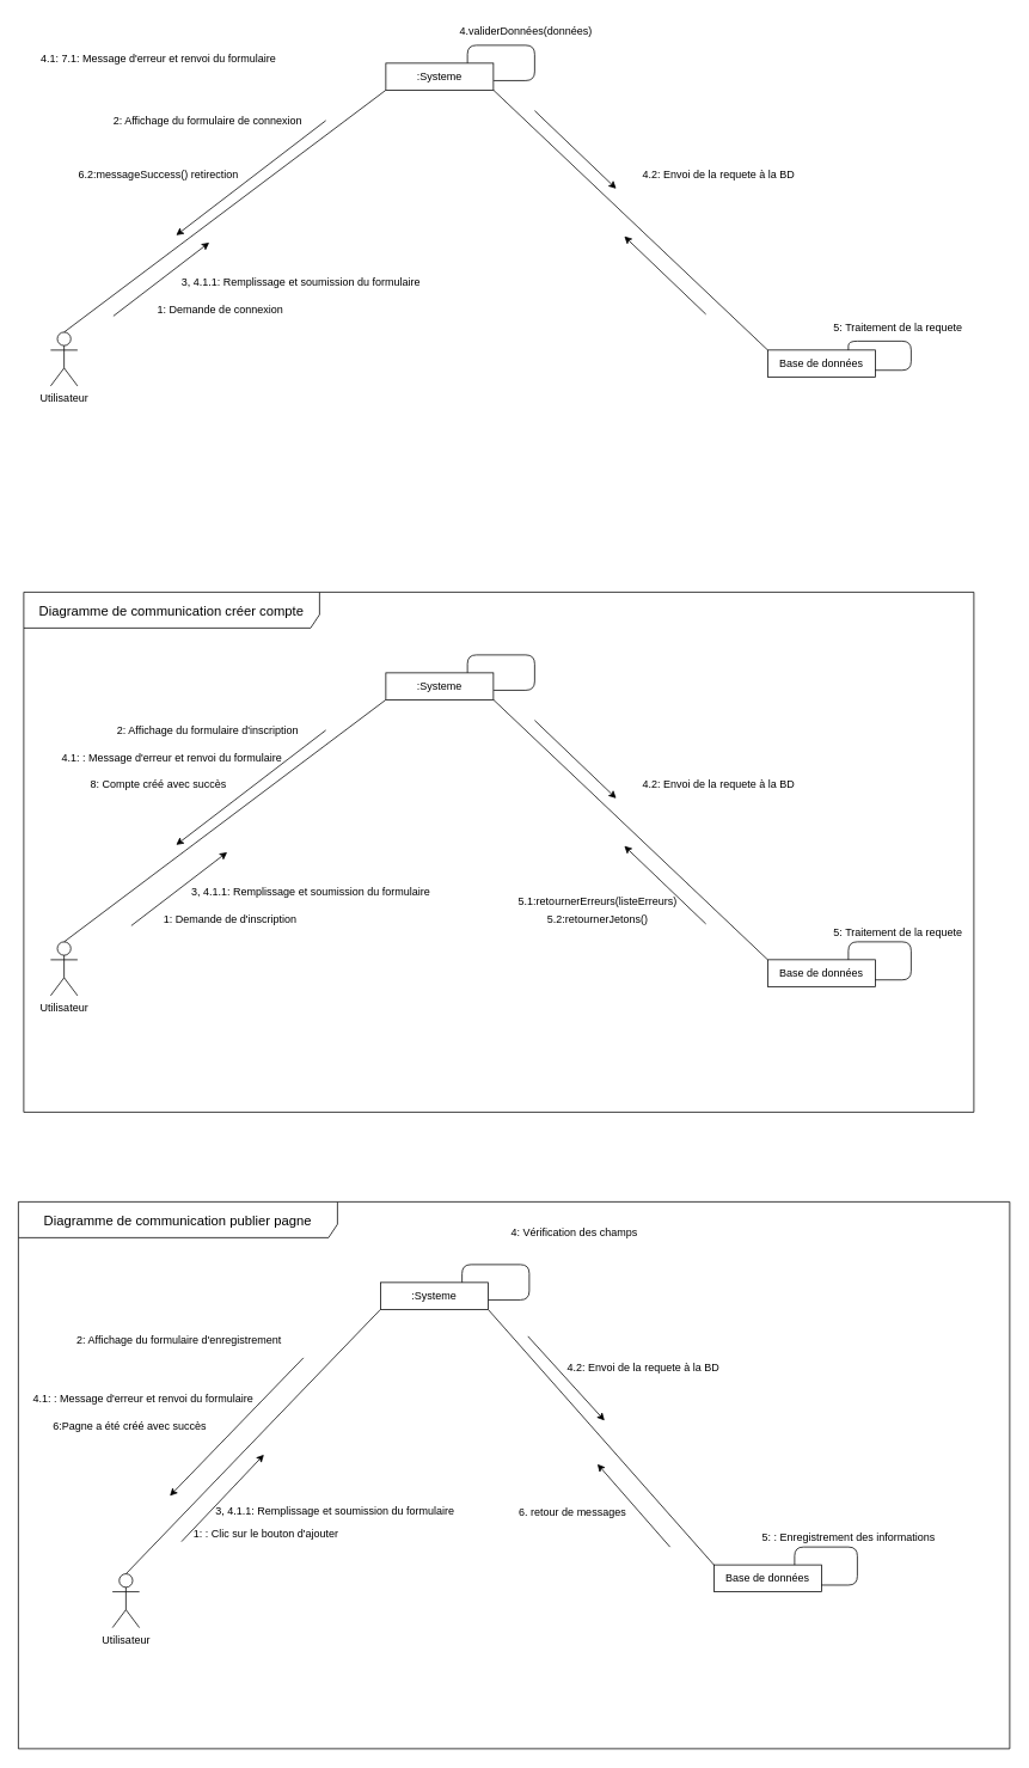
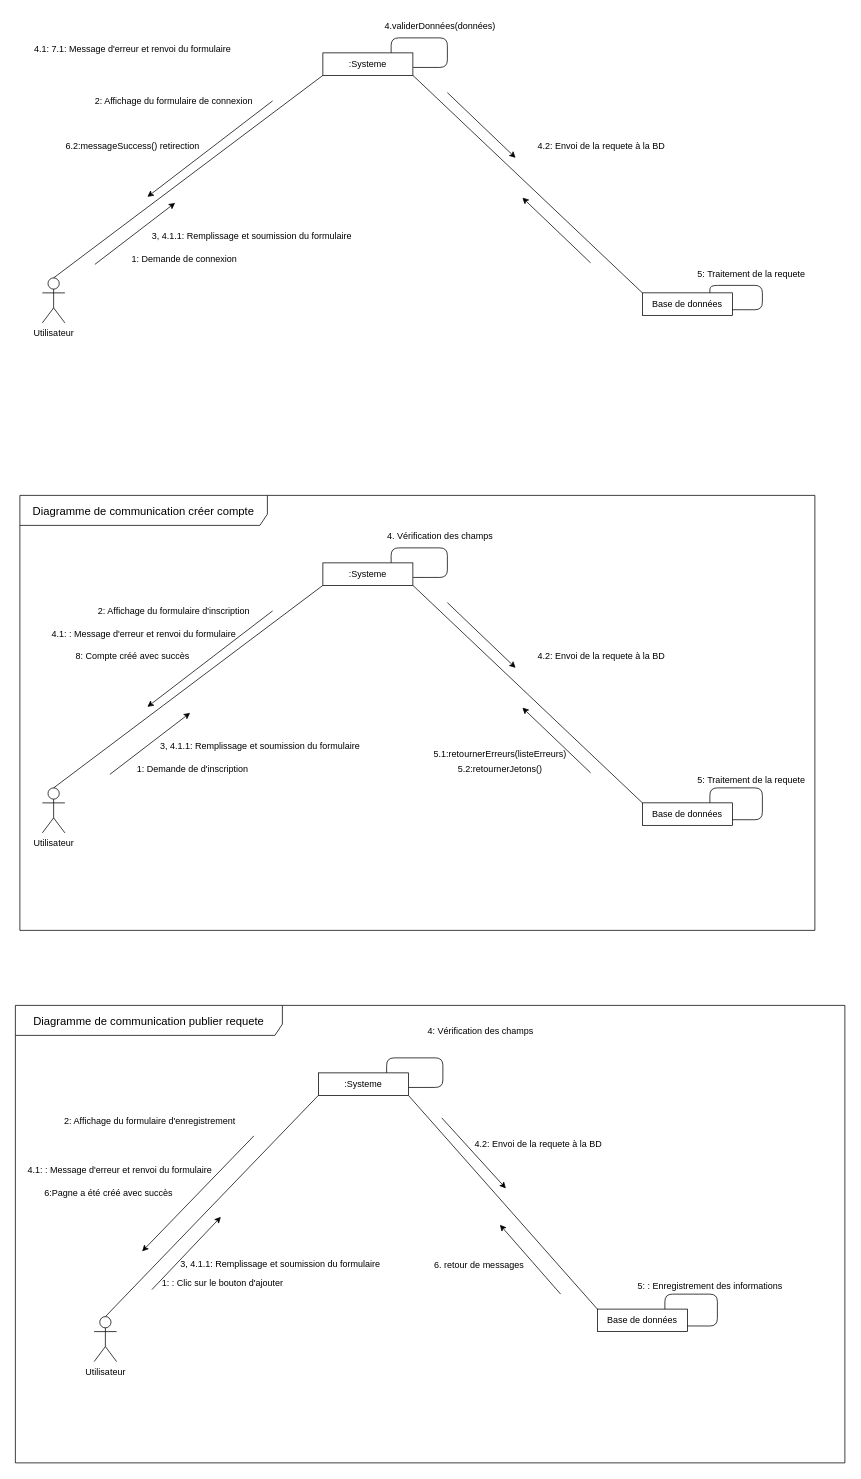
+ <mxCell id="32" value="4. Vérification des champs" style="text;html=1;align=center;verticalAlign=middle;resizable=0;points=[];autosize=1;strokeColor=none;fillColor=none;" parent="1" vertex="1"><mxGeometry x="506" y="700" width="160" height="30" as="geometry" /></mxCell>
- <mxCell id="43" value="&lt;font style=&quot;font-size: 15px;&quot;&gt;Diagramme de communication publier pagne&lt;br&gt;&lt;/font&gt;" style="shape=umlFrame;whiteSpace=wrap;html=1;pointerEvents=0;recursiveResize=0;container=1;collapsible=0;width=356;movable=0;resizable=0;rotatable=0;deletable=0;editable=0;locked=1;connectable=0;height=40;" parent="1" vertex="1"><mxGeometry x="20" y="1340" width="1106" height="610" as="geometry" /></mxCell>
+ <mxCell id="43" value="&lt;font style=&quot;font-size: 15px;&quot;&gt;Diagramme de communication publier requete&lt;br&gt;&lt;/font&gt;" style="shape=umlFrame;whiteSpace=wrap;html=1;pointerEvents=0;recursiveResize=0;container=1;collapsible=0;width=356;movable=0;resizable=0;rotatable=0;deletable=0;editable=0;locked=1;connectable=0;height=40;" parent="1" vertex="1"><mxGeometry x="20" y="1340" width="1106" height="610" as="geometry" /></mxCell>
